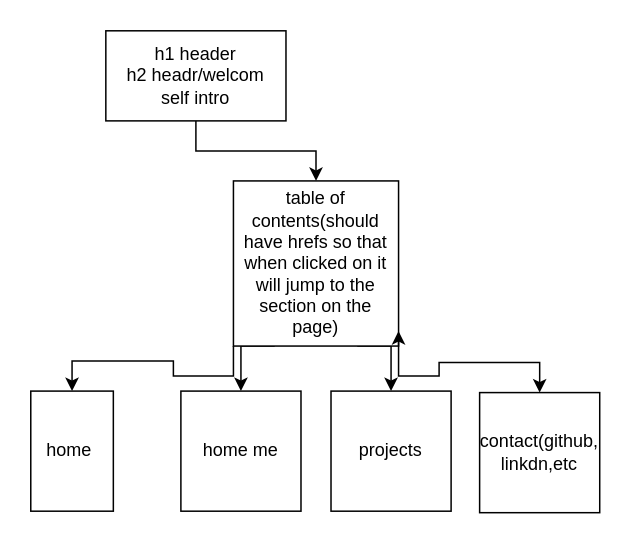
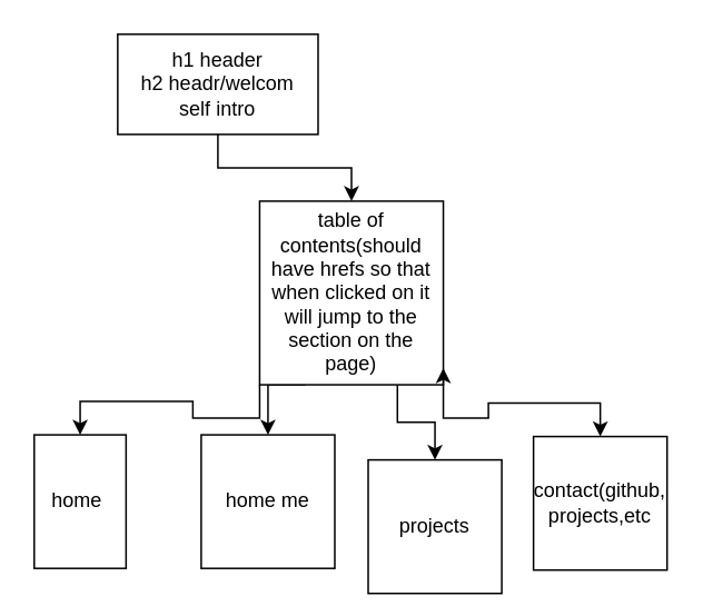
- <mxCell id="12" value="projects" style="whiteSpace=wrap;html=1;aspect=fixed;" vertex="1" parent="1"><mxGeometry x="220" y="260" width="80" height="80" as="geometry" /></mxCell>
+ <mxCell id="12" value="projects" style="whiteSpace=wrap;html=1;aspect=fixed;" vertex="1" parent="1"><mxGeometry x="220" y="275" width="80" height="80" as="geometry" /></mxCell>
- <mxCell id="13" value="contact(github,&lt;br&gt;linkdn,etc" style="whiteSpace=wrap;html=1;aspect=fixed;" vertex="1" parent="1"><mxGeometry x="319" y="261" width="80" height="80" as="geometry" /></mxCell>
+ <mxCell id="13" value="contact(github,&lt;br&gt;projects,etc" style="whiteSpace=wrap;html=1;aspect=fixed;" vertex="1" parent="1"><mxGeometry x="319" y="261" width="80" height="80" as="geometry" /></mxCell>
